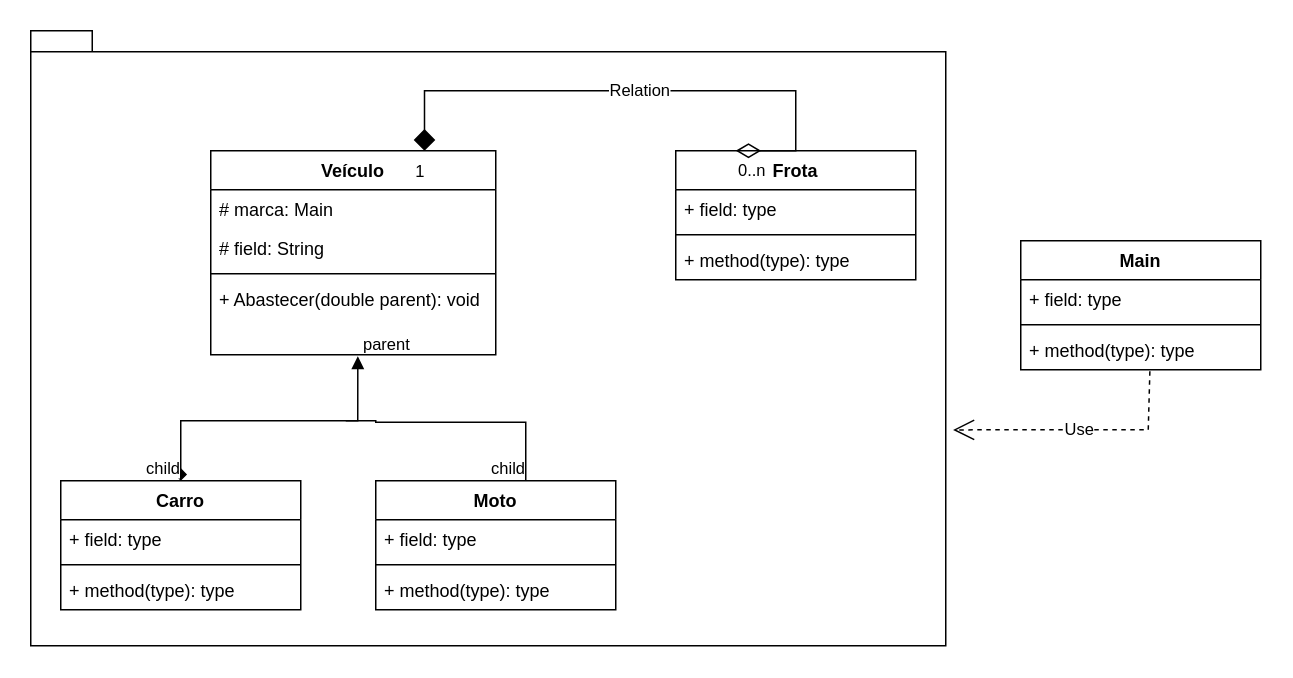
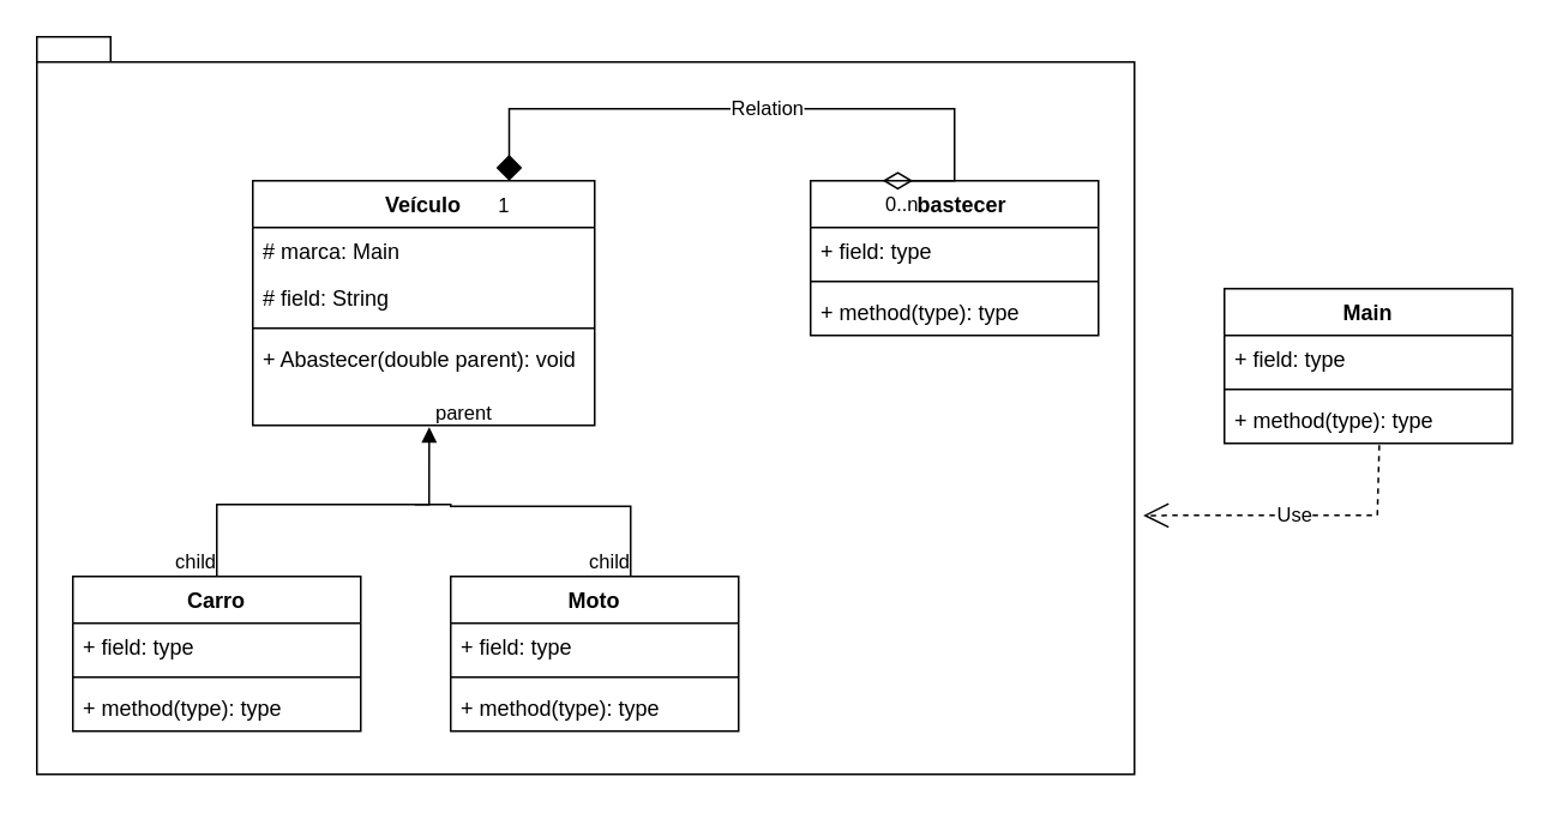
- <mxCell id="21" value="Frota" style="swimlane;fontStyle=1;align=center;verticalAlign=top;childLayout=stackLayout;horizontal=1;startSize=26;horizontalStack=0;resizeParent=1;resizeParentMax=0;resizeLast=0;collapsible=1;marginBottom=0;whiteSpace=wrap;html=1;" vertex="1" parent="1"><mxGeometry x="450" y="100" width="160" height="86" as="geometry" /></mxCell>
+ <mxCell id="21" value="Abastecer" style="swimlane;fontStyle=1;align=center;verticalAlign=top;childLayout=stackLayout;horizontal=1;startSize=26;horizontalStack=0;resizeParent=1;resizeParentMax=0;resizeLast=0;collapsible=1;marginBottom=0;whiteSpace=wrap;html=1;" vertex="1" parent="1"><mxGeometry x="450" y="100" width="160" height="86" as="geometry" /></mxCell>
- <mxCell id="12" value="" style="endArrow=diamond;html=1;edgeStyle=orthogonalEdgeStyle;rounded=0;entryX=0.5;entryY=0;entryDx=0;entryDy=0;exitX=0.516;exitY=1.02;exitDx=0;exitDy=0;exitPerimeter=0;startArrow=block;startFill=1;" edge="1" parent="1" source="7" target="8"><mxGeometry relative="1" as="geometry"><mxPoint x="220" y="167.5" as="sourcePoint" /><mxPoint x="380" y="167.5" as="targetPoint" /><Array as="points"><mxPoint x="238" y="280" /><mxPoint x="120" y="280" /></Array></mxGeometry></mxCell>
+ <mxCell id="12" value="" style="endArrow=none;html=1;edgeStyle=orthogonalEdgeStyle;rounded=0;entryX=0.5;entryY=0;entryDx=0;entryDy=0;exitX=0.516;exitY=1.02;exitDx=0;exitDy=0;exitPerimeter=0;startArrow=block;startFill=1;" edge="1" parent="1" source="7" target="8"><mxGeometry relative="1" as="geometry"><mxPoint x="220" y="167.5" as="sourcePoint" /><mxPoint x="380" y="167.5" as="targetPoint" /><Array as="points"><mxPoint x="238" y="280" /><mxPoint x="120" y="280" /></Array></mxGeometry></mxCell>
